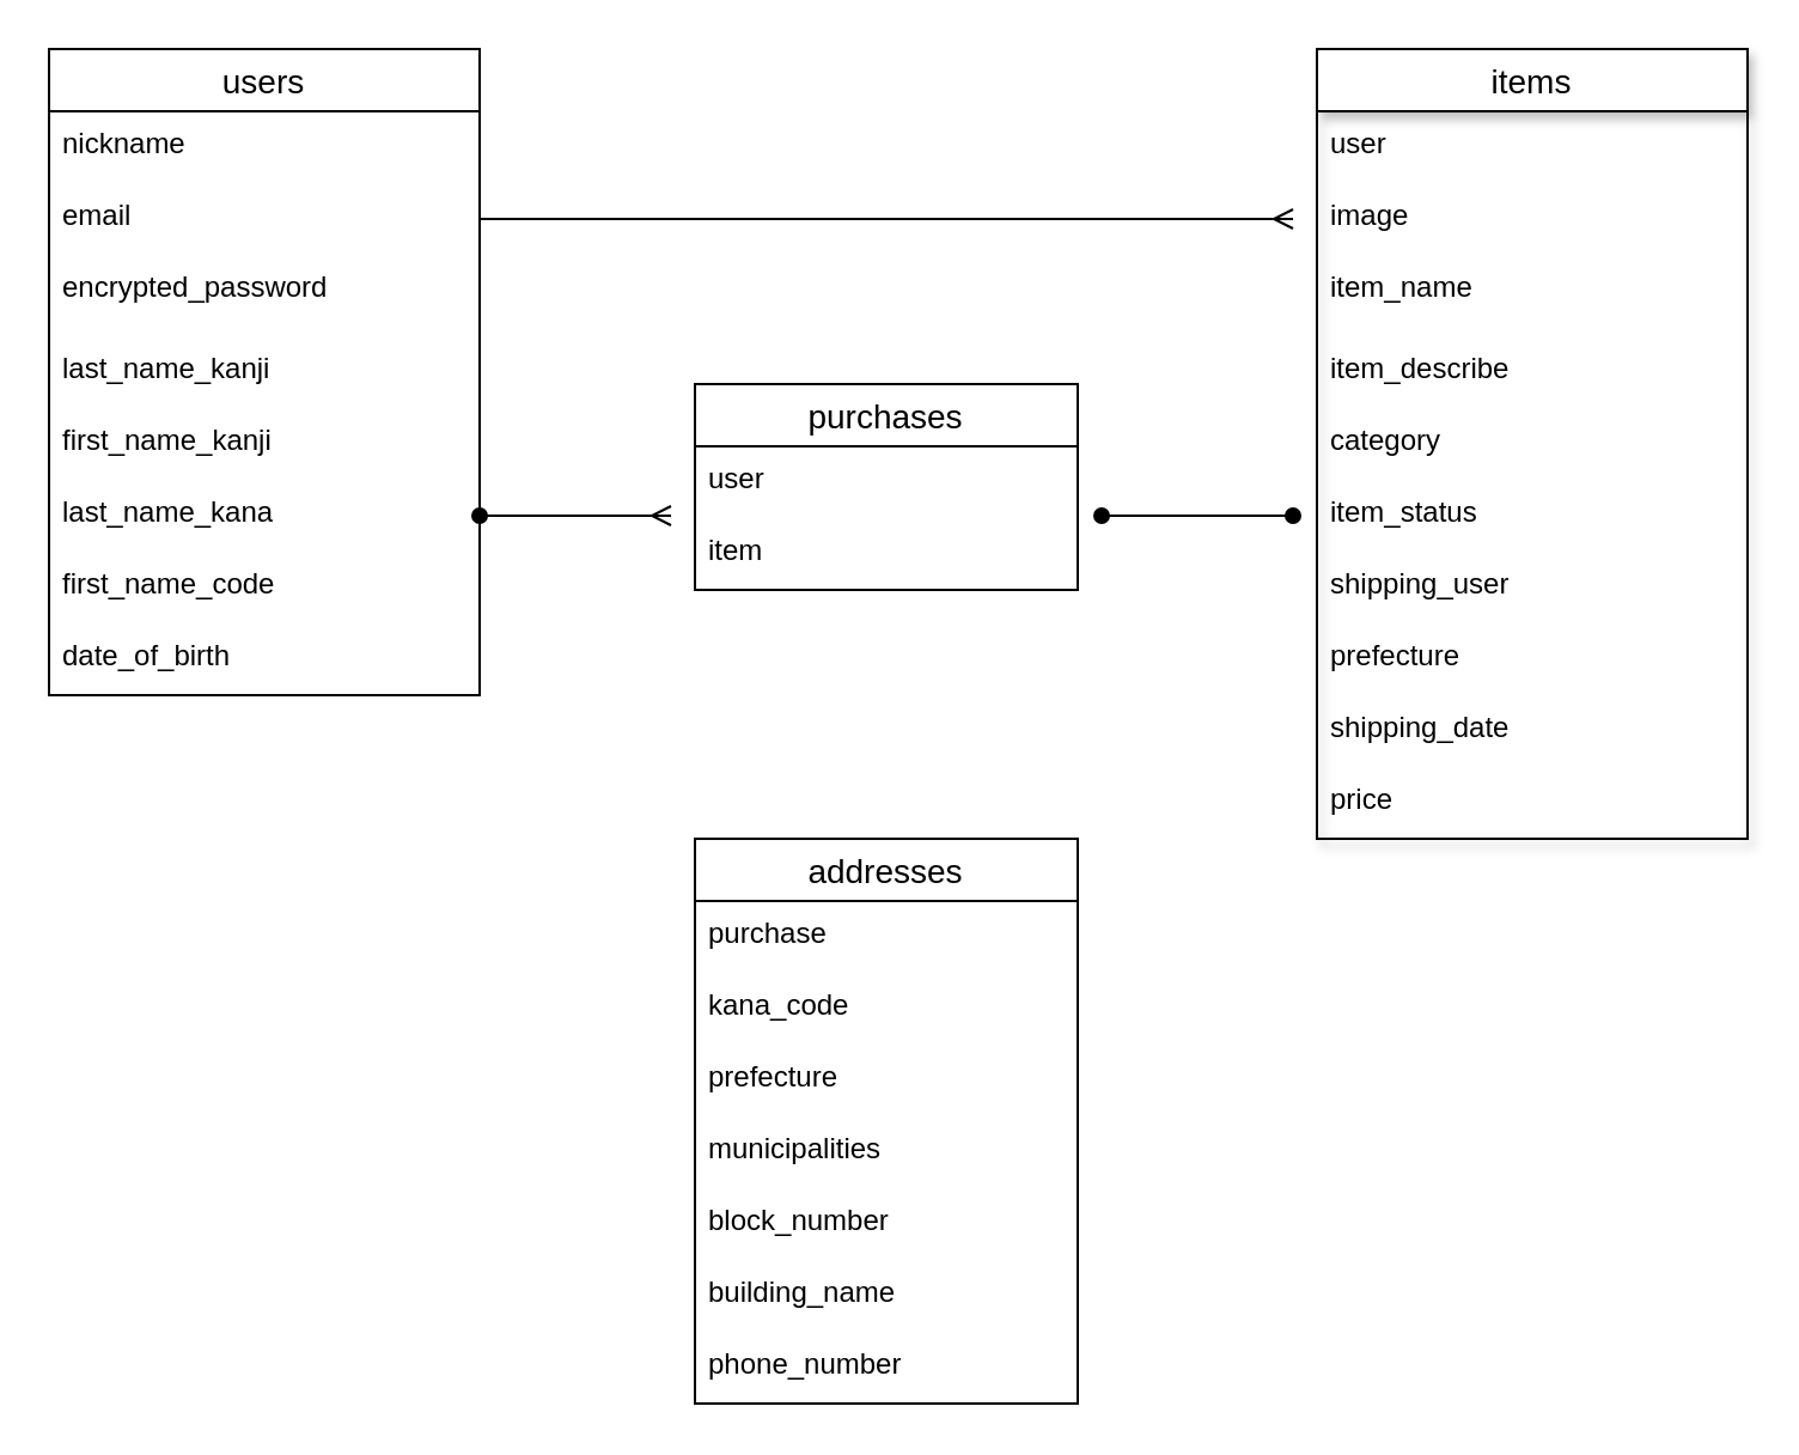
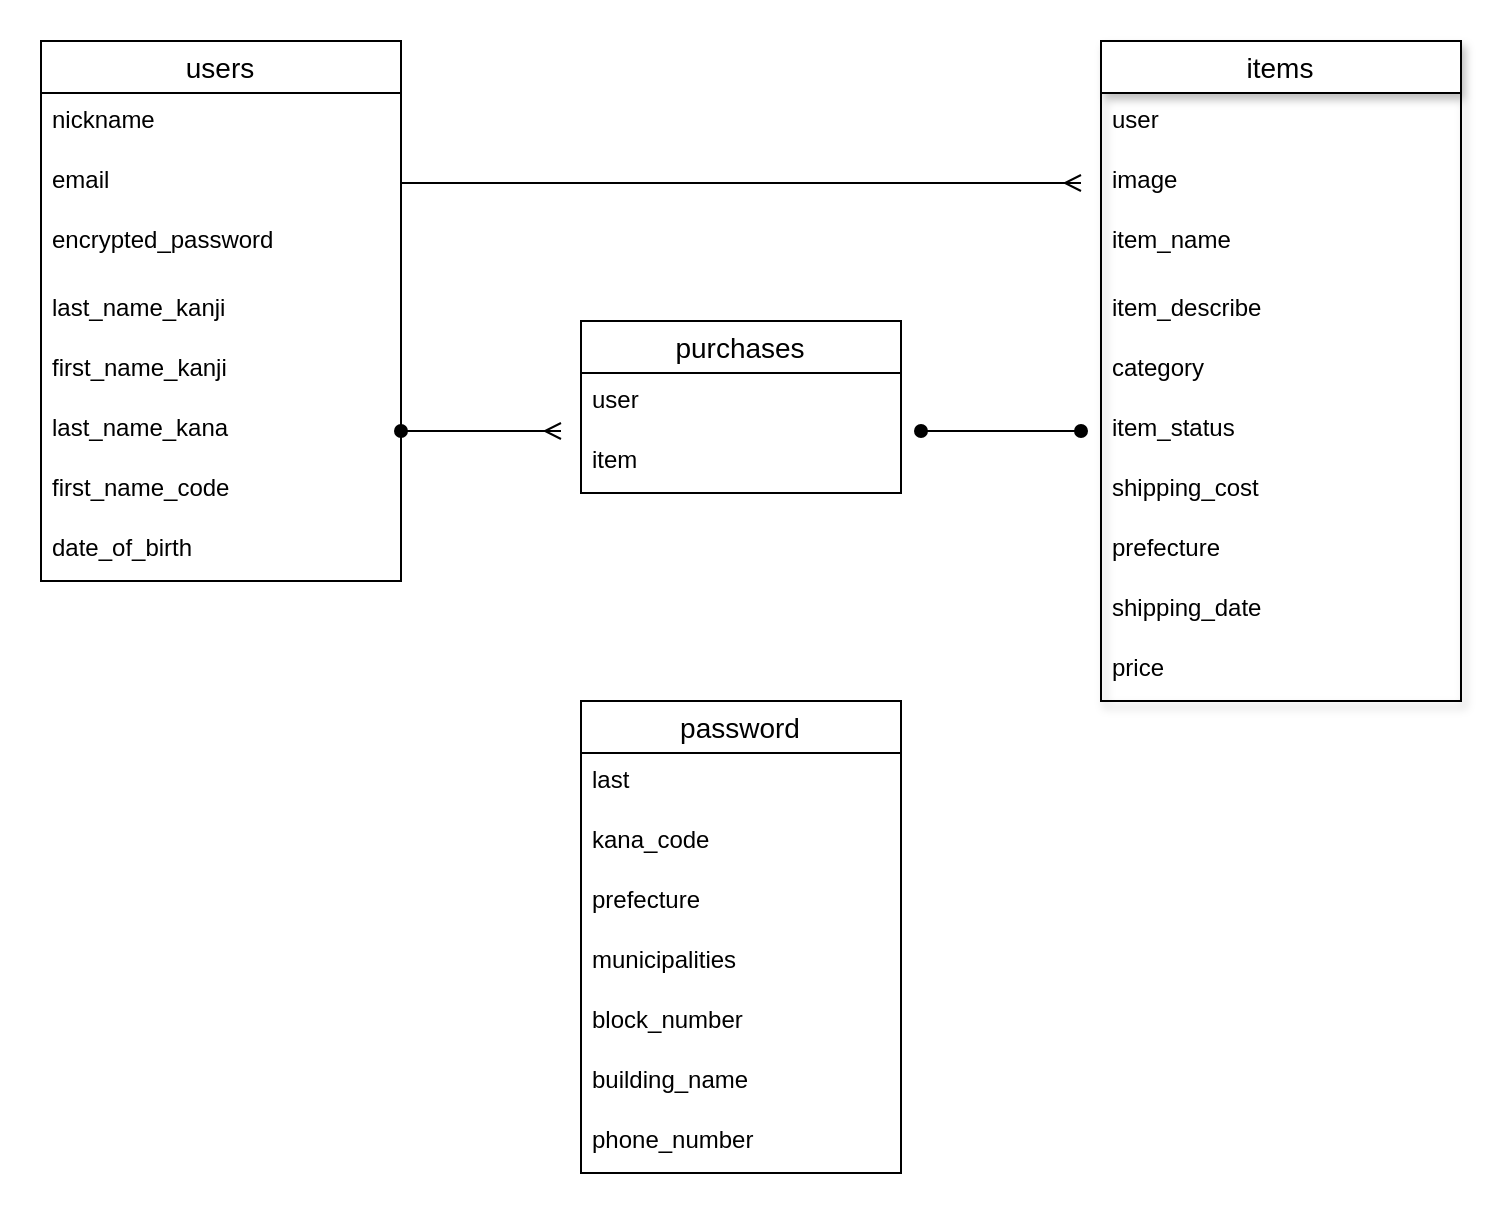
- <mxCell id="9" value="shipping_user" style="text;strokeColor=none;fillColor=none;spacingLeft=4;spacingRight=4;overflow=hidden;rotatable=0;points=[[0,0.5],[1,0.5]];portConstraint=eastwest;fontSize=12;rounded=0;sketch=0;" parent="2" vertex="1"><mxGeometry y="210" width="180" height="30" as="geometry" /></mxCell>
+ <mxCell id="9" value="shipping_cost" style="text;strokeColor=none;fillColor=none;spacingLeft=4;spacingRight=4;overflow=hidden;rotatable=0;points=[[0,0.5],[1,0.5]];portConstraint=eastwest;fontSize=12;rounded=0;sketch=0;" parent="2" vertex="1"><mxGeometry y="210" width="180" height="30" as="geometry" /></mxCell>
- <mxCell id="22" value="addresses" style="swimlane;fontStyle=0;childLayout=stackLayout;horizontal=1;startSize=26;horizontalStack=0;resizeParent=1;resizeParentMax=0;resizeLast=0;collapsible=1;marginBottom=0;align=center;fontSize=14;rounded=0;sketch=0;" parent="1" vertex="1"><mxGeometry x="290" y="350" width="160" height="236" as="geometry" /></mxCell>
+ <mxCell id="22" value="password" style="swimlane;fontStyle=0;childLayout=stackLayout;horizontal=1;startSize=26;horizontalStack=0;resizeParent=1;resizeParentMax=0;resizeLast=0;collapsible=1;marginBottom=0;align=center;fontSize=14;rounded=0;sketch=0;" parent="1" vertex="1"><mxGeometry x="290" y="350" width="160" height="236" as="geometry" /></mxCell>
- <mxCell id="23" value="purchase" style="text;strokeColor=none;fillColor=none;spacingLeft=4;spacingRight=4;overflow=hidden;rotatable=0;points=[[0,0.5],[1,0.5]];portConstraint=eastwest;fontSize=12;" parent="22" vertex="1"><mxGeometry y="26" width="160" height="30" as="geometry" /></mxCell>
+ <mxCell id="23" value="last" style="text;strokeColor=none;fillColor=none;spacingLeft=4;spacingRight=4;overflow=hidden;rotatable=0;points=[[0,0.5],[1,0.5]];portConstraint=eastwest;fontSize=12;" parent="22" vertex="1"><mxGeometry y="26" width="160" height="30" as="geometry" /></mxCell>
